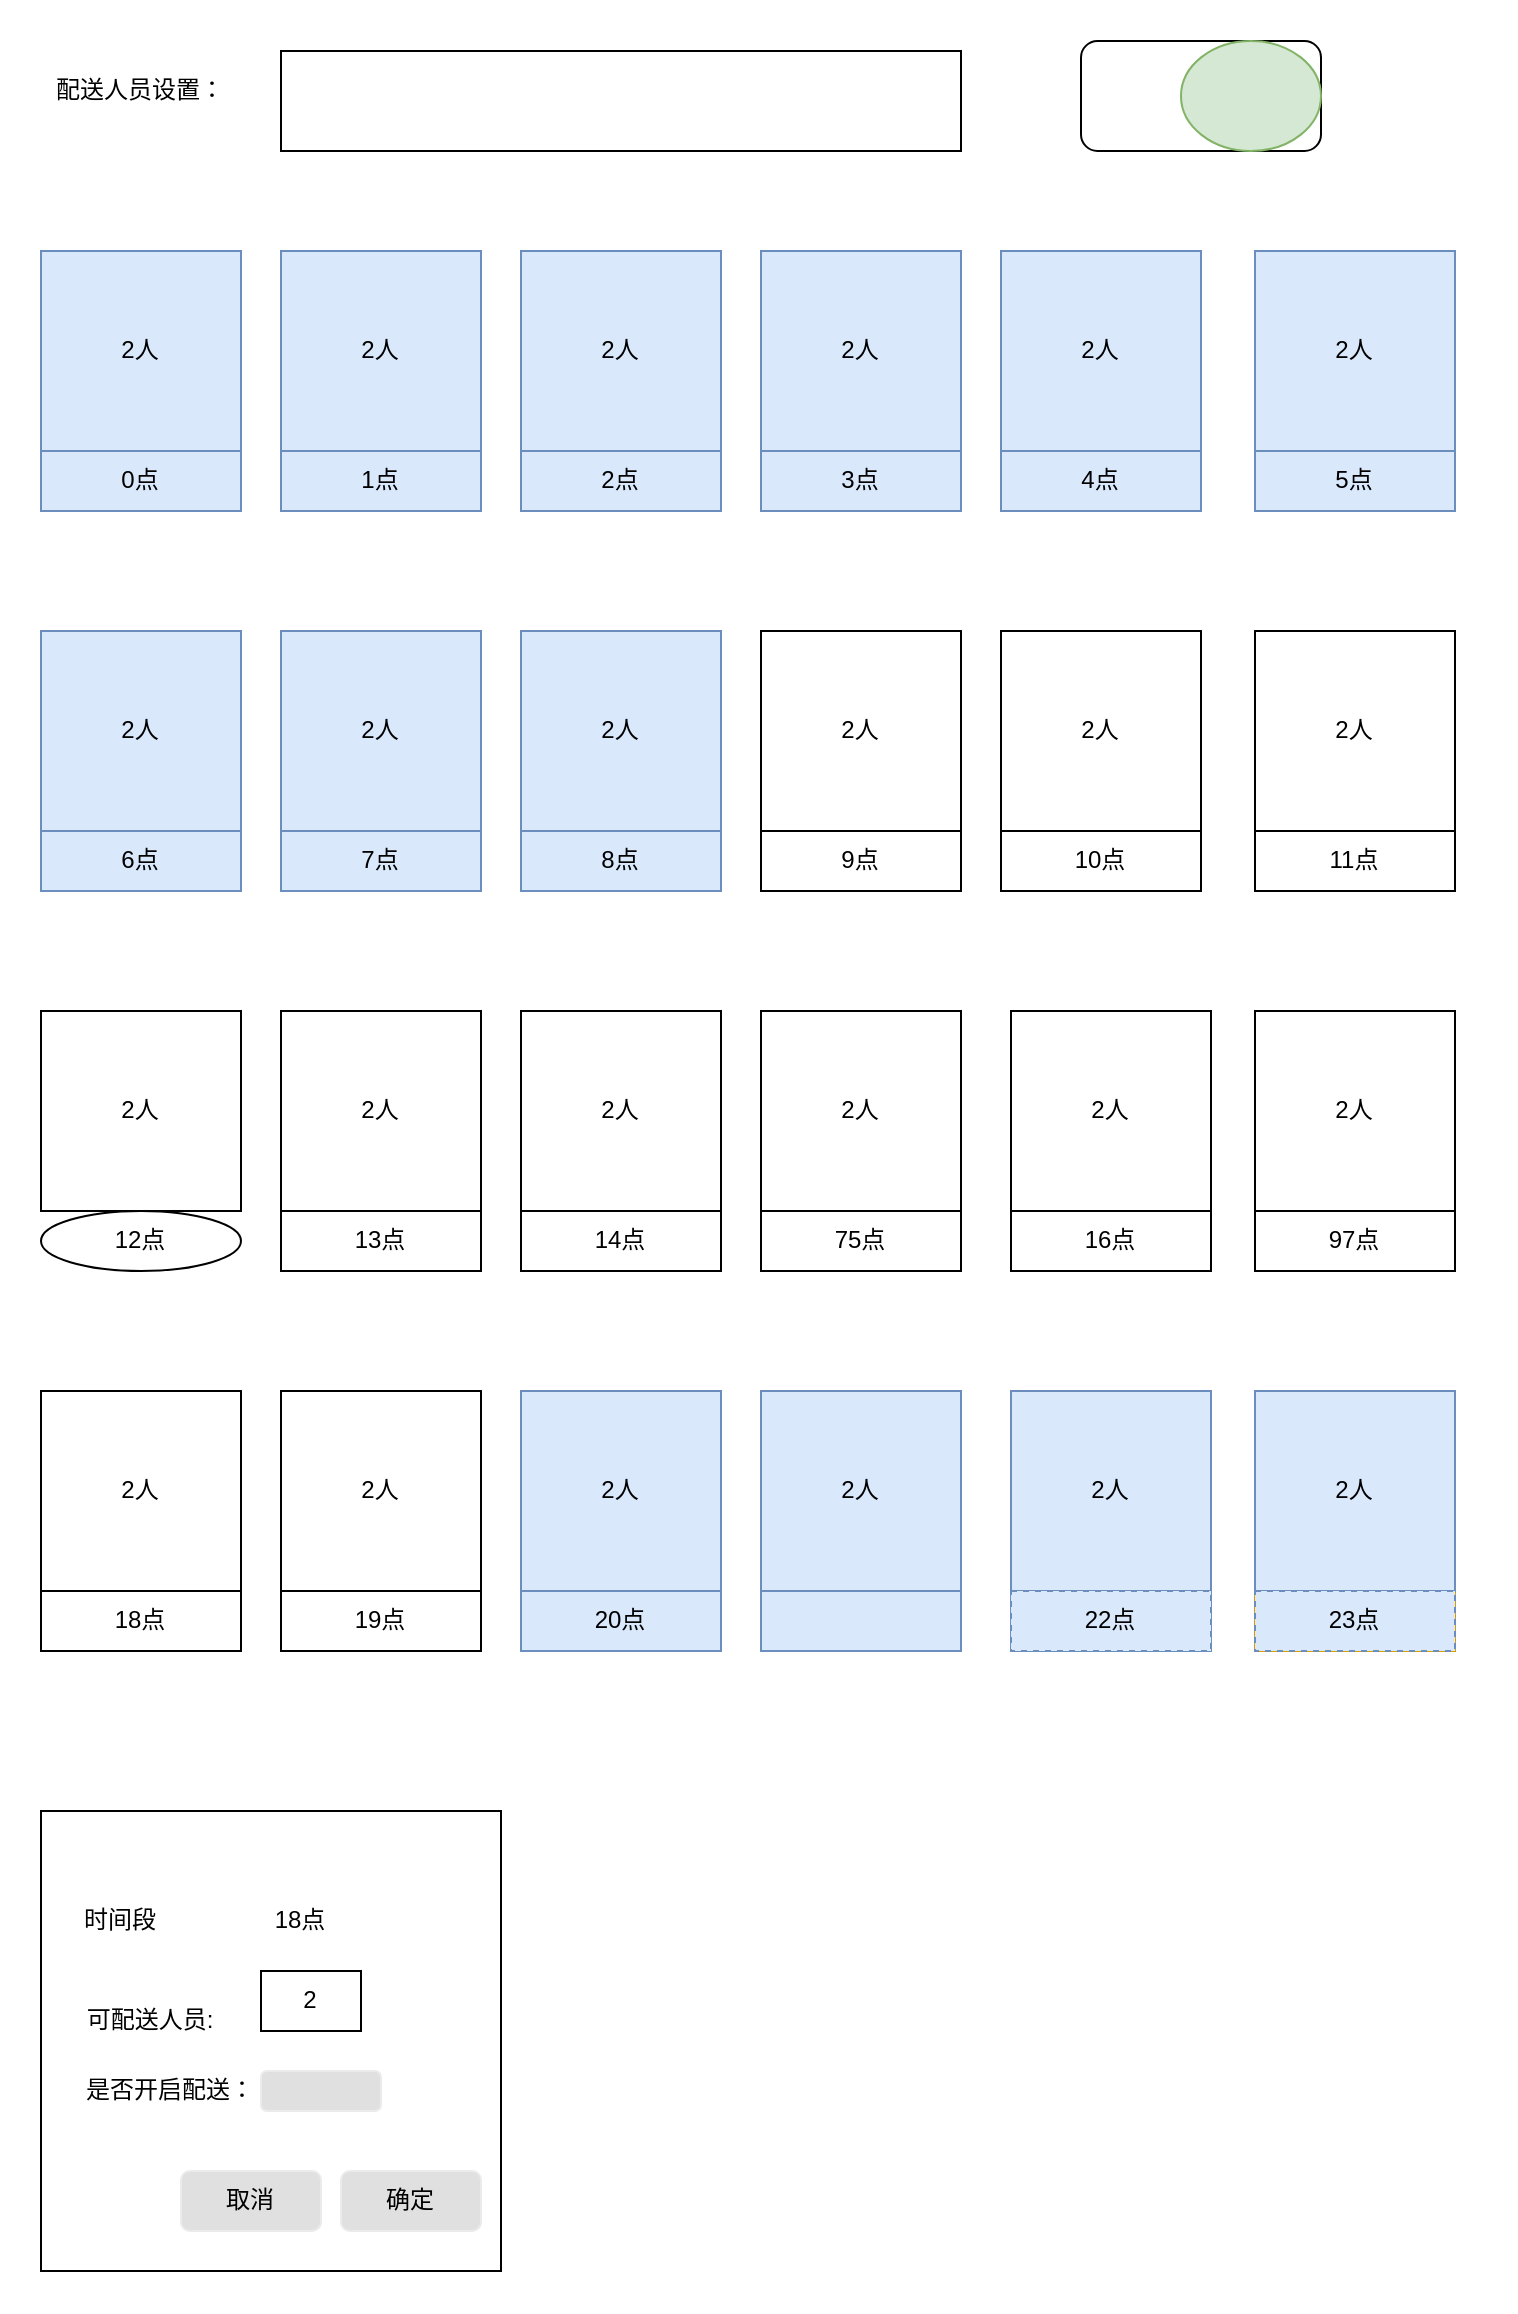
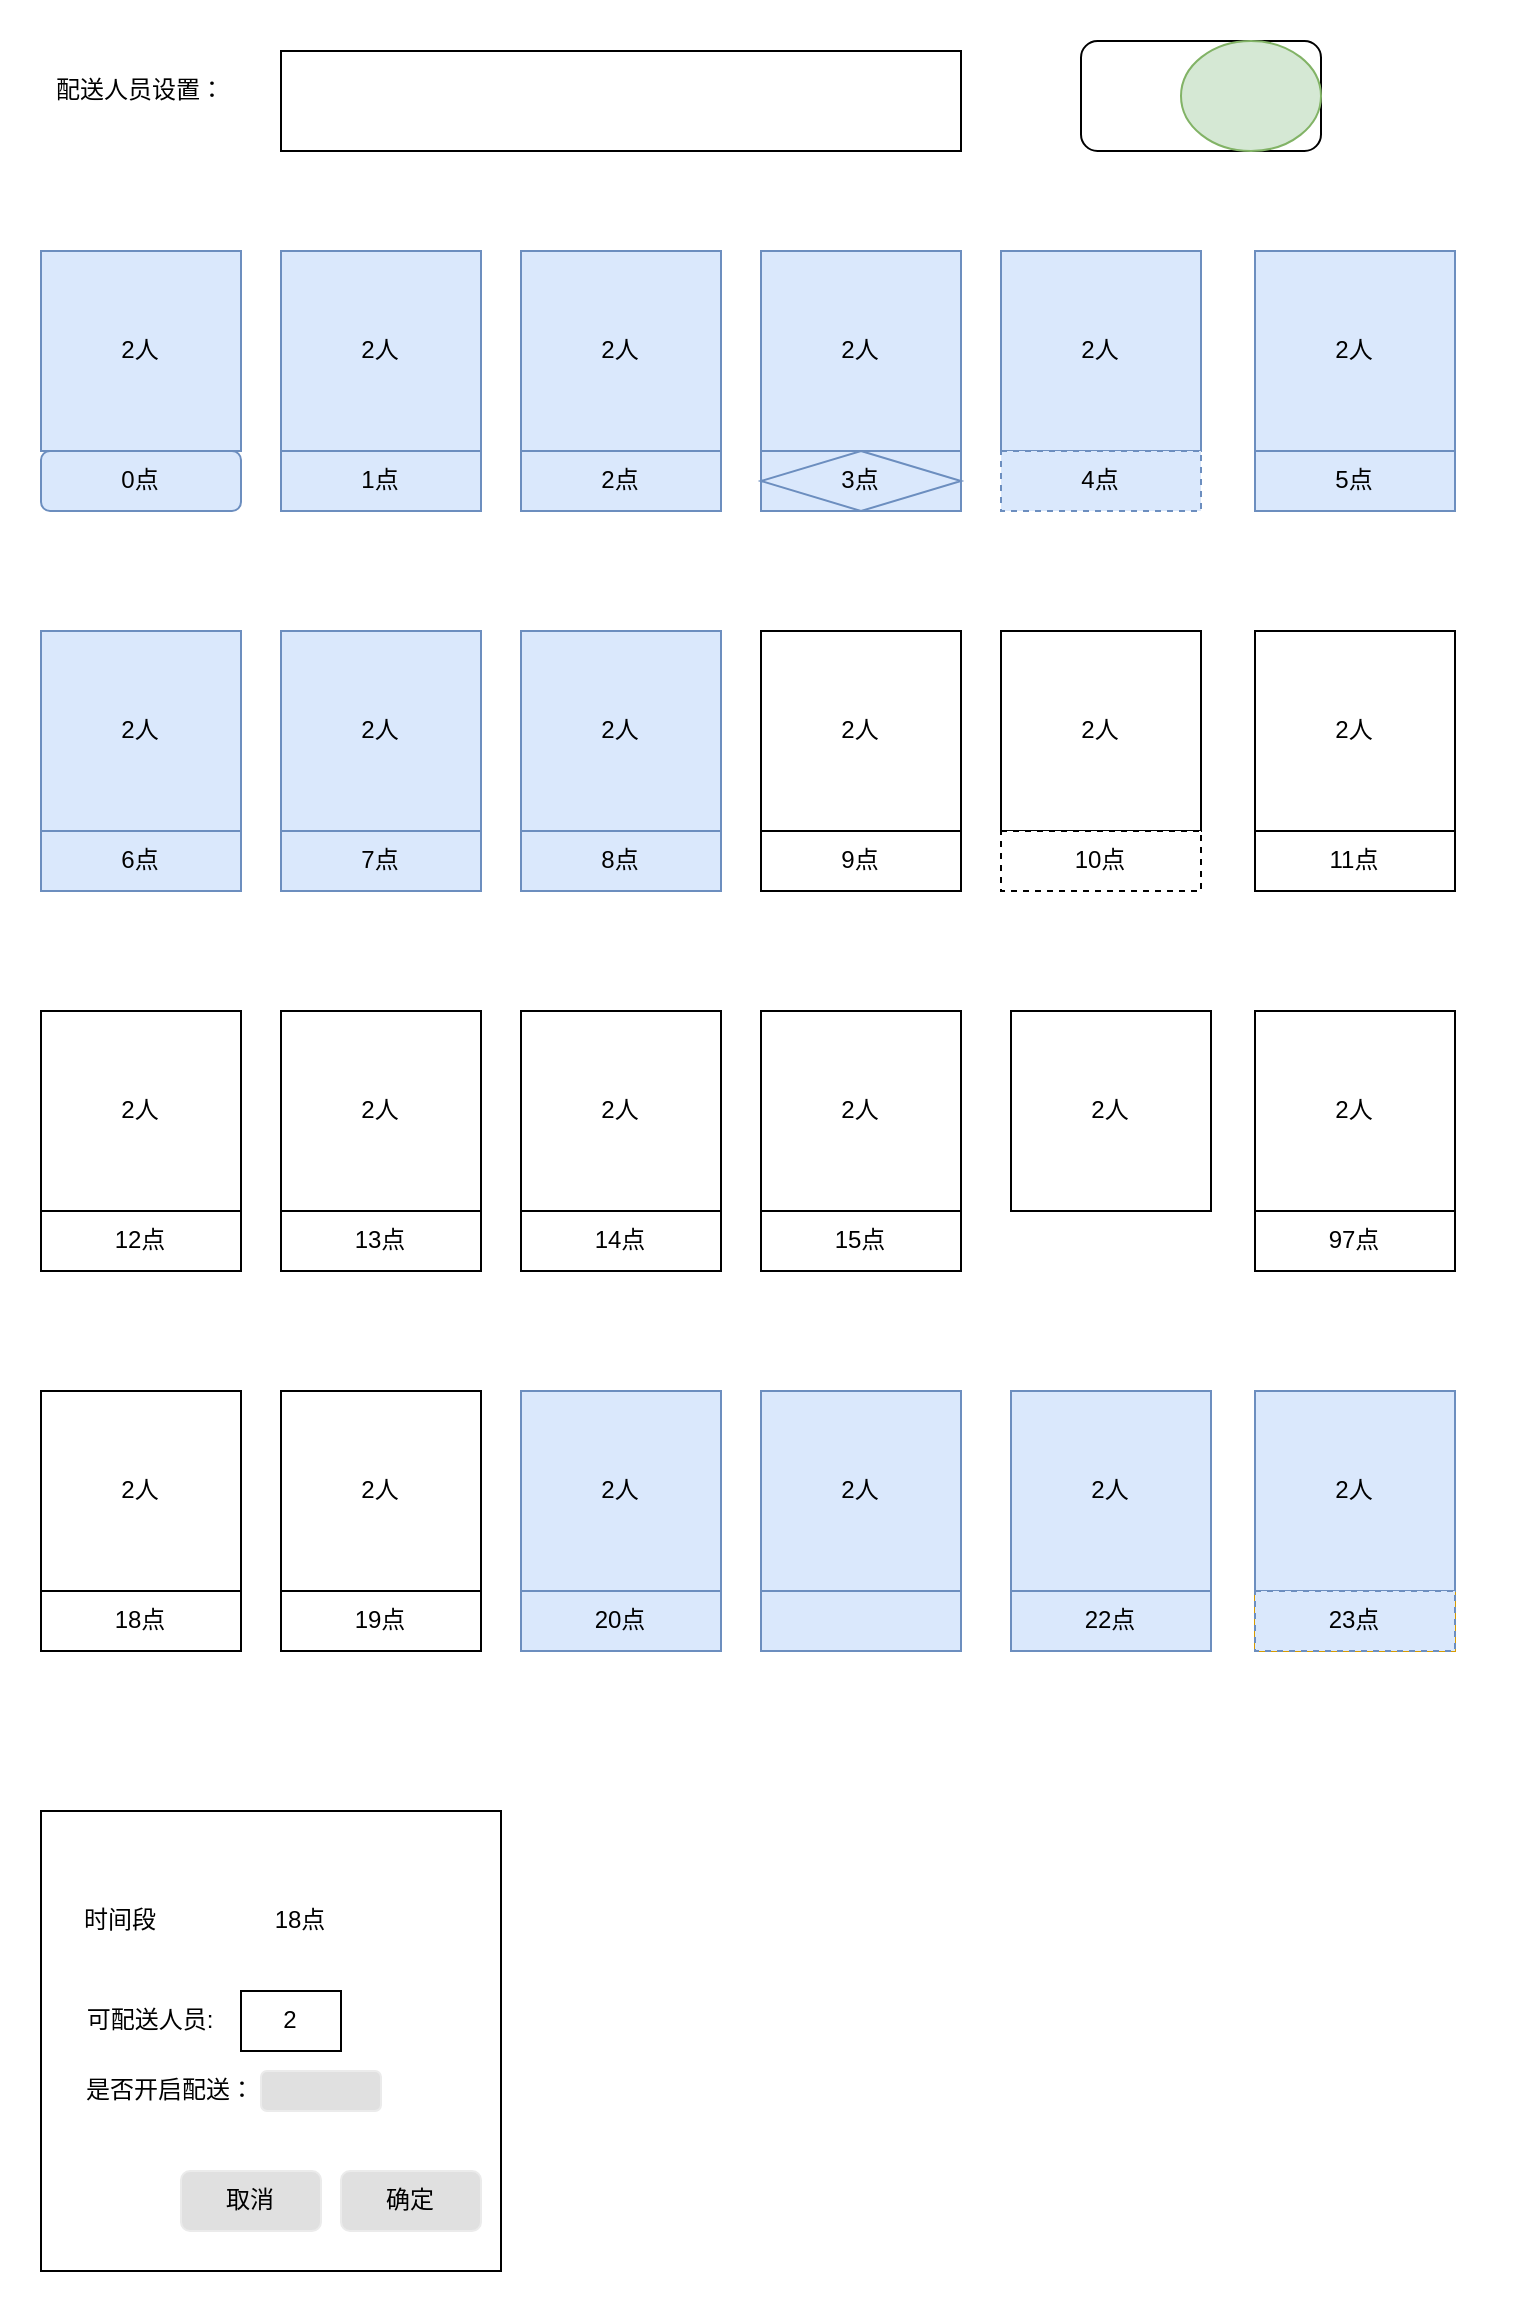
- <mxCell id="4" value="0点" style="rounded=0;whiteSpace=wrap;html=1;fillColor=#dae8fc;strokeColor=#6c8ebf;" parent="2" vertex="1"><mxGeometry y="100" width="100" height="30" as="geometry" /></mxCell>
+ <mxCell id="4" value="0点" style="whiteSpace=wrap;html=1;fillColor=#dae8fc;strokeColor=#6c8ebf;rounded=1;" parent="2" vertex="1"><mxGeometry y="100" width="100" height="30" as="geometry" /></mxCell>
- <mxCell id="13" value="3点" style="rounded=0;whiteSpace=wrap;html=1;fillColor=#dae8fc;strokeColor=#6c8ebf;" parent="11" vertex="1"><mxGeometry y="100" width="100" height="30" as="geometry" /></mxCell>
+ <mxCell id="13" value="3点" style="rhombus;whiteSpace=wrap;html=1;fillColor=#dae8fc;strokeColor=#6c8ebf;" parent="11" vertex="1"><mxGeometry y="100" width="100" height="30" as="geometry" /></mxCell>
- <mxCell id="73" value="4点" style="rounded=0;whiteSpace=wrap;html=1;fillColor=#dae8fc;strokeColor=#6c8ebf;" parent="71" vertex="1"><mxGeometry y="100" width="100" height="30" as="geometry" /></mxCell>
+ <mxCell id="73" value="4点" style="rounded=0;whiteSpace=wrap;html=1;fillColor=#dae8fc;strokeColor=#6c8ebf;dashed=1;" parent="71" vertex="1"><mxGeometry y="100" width="100" height="30" as="geometry" /></mxCell>
- <mxCell id="43" value="10点" style="rounded=0;whiteSpace=wrap;html=1;" parent="41" vertex="1"><mxGeometry y="100" width="100" height="30" as="geometry" /></mxCell>
+ <mxCell id="43" value="10点" style="rounded=0;whiteSpace=wrap;html=1;dashed=1;" parent="41" vertex="1"><mxGeometry y="100" width="100" height="30" as="geometry" /></mxCell>
- <mxCell id="31" value="12点" style="ellipse;whiteSpace=wrap;html=1;" parent="29" vertex="1"><mxGeometry y="100" width="100" height="30" as="geometry" /></mxCell>
+ <mxCell id="31" value="12点" style="rounded=0;whiteSpace=wrap;html=1;" parent="29" vertex="1"><mxGeometry y="100" width="100" height="30" as="geometry" /></mxCell>
- <mxCell id="40" value="75点" style="rounded=0;whiteSpace=wrap;html=1;" parent="38" vertex="1"><mxGeometry y="100" width="100" height="30" as="geometry" /></mxCell>
+ <mxCell id="40" value="15点" style="rounded=0;whiteSpace=wrap;html=1;" parent="38" vertex="1"><mxGeometry y="100" width="100" height="30" as="geometry" /></mxCell>
- <mxCell id="56" value="16点" style="rounded=0;whiteSpace=wrap;html=1;" parent="54" vertex="1"><mxGeometry y="100" width="100" height="30" as="geometry" /></mxCell>
- <mxCell id="65" value="22点" style="rounded=0;whiteSpace=wrap;html=1;fillColor=#dae8fc;strokeColor=#6c8ebf;dashed=1;" parent="63" vertex="1"><mxGeometry y="100" width="100" height="30" as="geometry" /></mxCell>
+ <mxCell id="65" value="22点" style="rounded=0;whiteSpace=wrap;html=1;fillColor=#dae8fc;strokeColor=#6c8ebf;" parent="63" vertex="1"><mxGeometry y="100" width="100" height="30" as="geometry" /></mxCell>
- <mxCell id="78" value="2" style="rounded=0;whiteSpace=wrap;html=1;" parent="1" vertex="1"><mxGeometry x="130" y="985" width="50" height="30" as="geometry" /></mxCell>
+ <mxCell id="78" value="2" style="rounded=0;whiteSpace=wrap;html=1;" parent="1" vertex="1"><mxGeometry x="120" y="995" width="50" height="30" as="geometry" /></mxCell>
